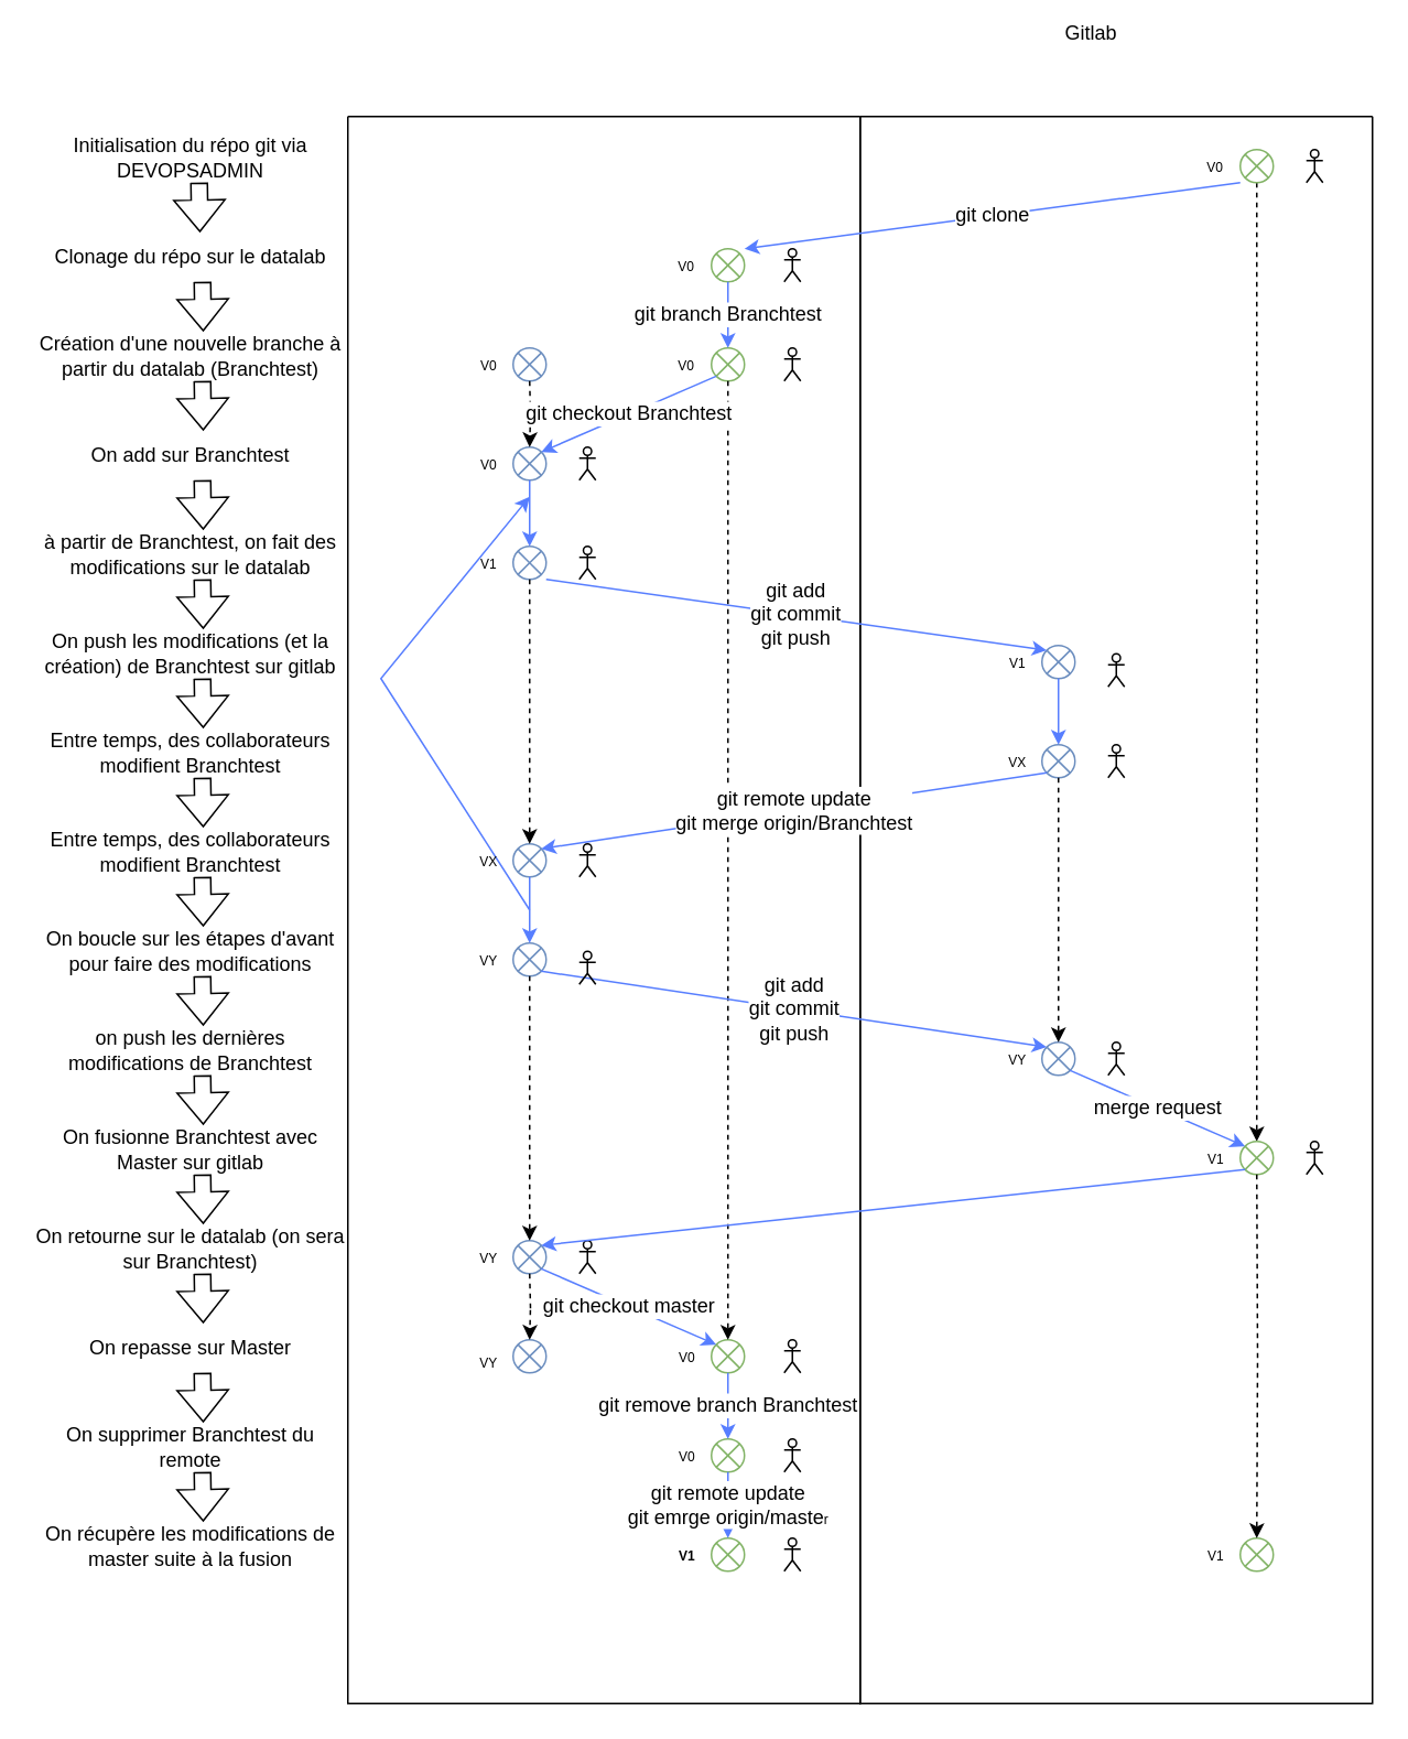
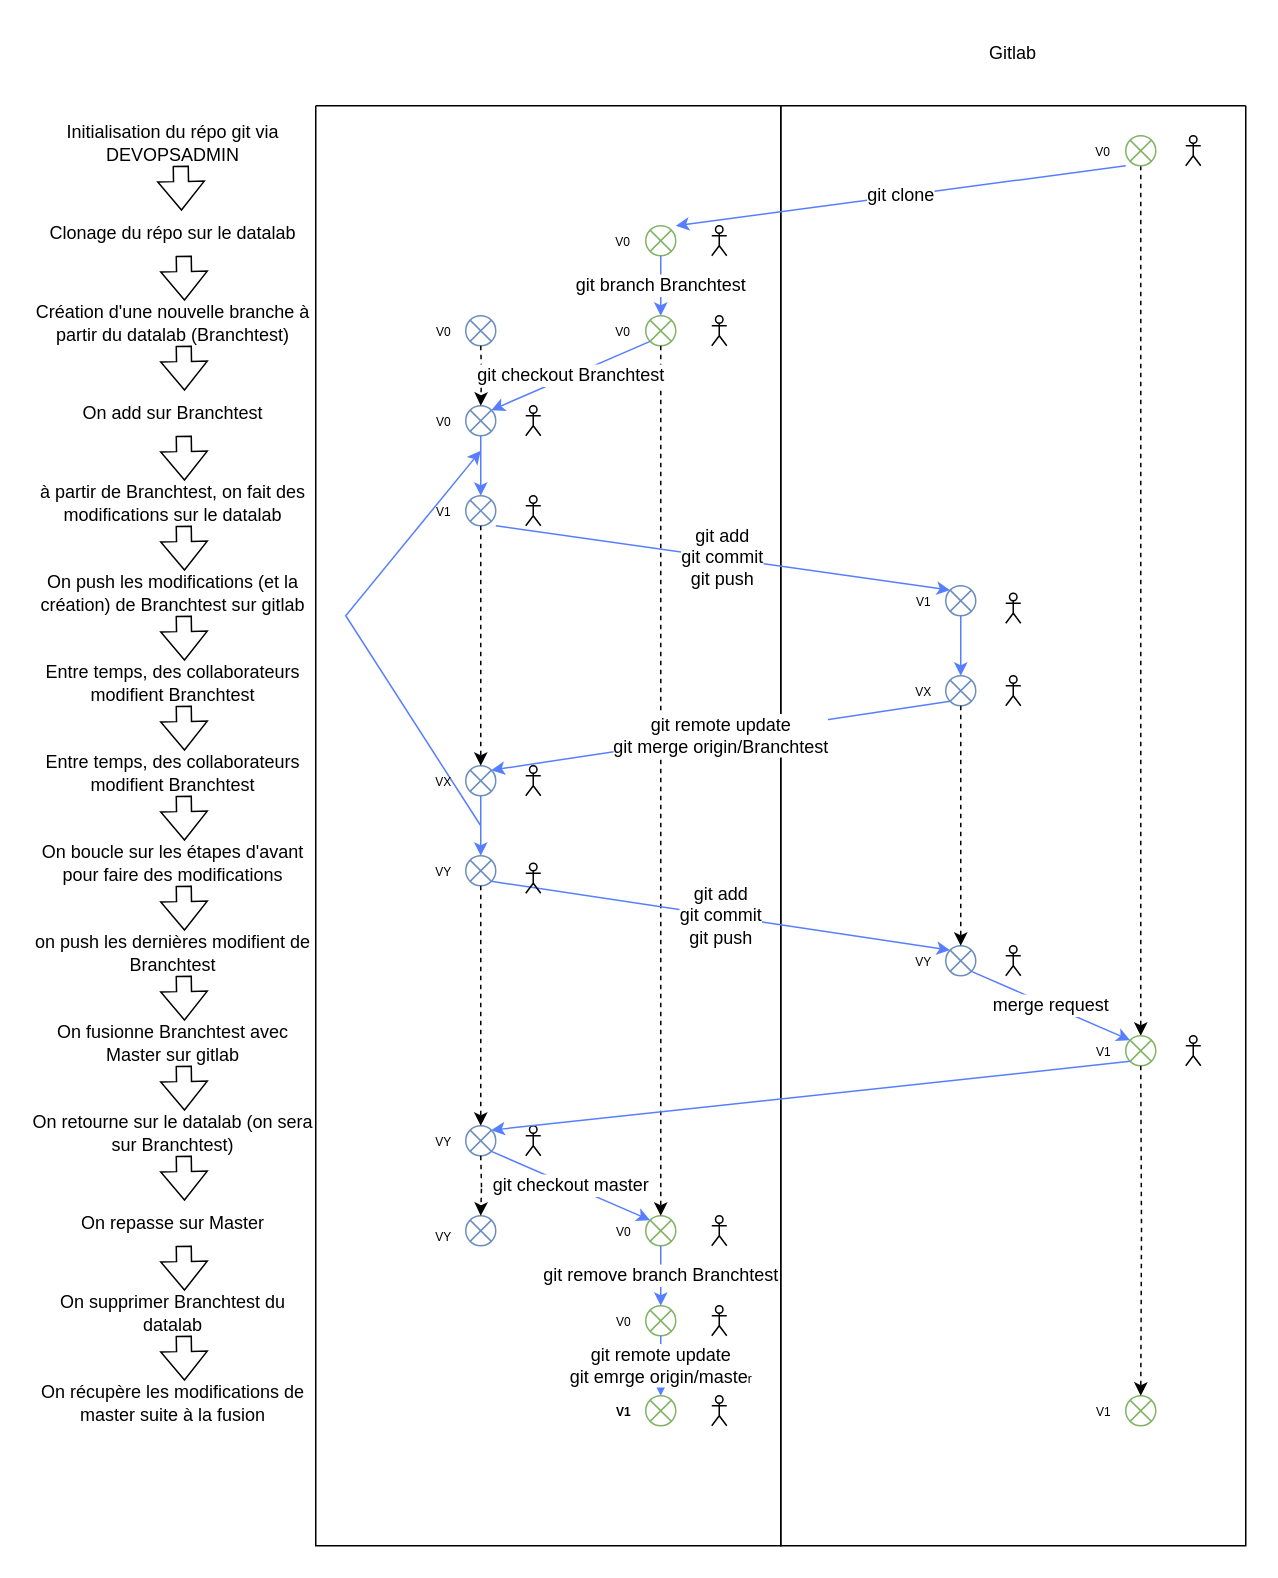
- <mxCell id="63" value="Gitlab" style="text;html=1;strokeColor=none;fillColor=none;align=center;verticalAlign=middle;whiteSpace=wrap;rounded=0;" parent="1" vertex="1"><mxGeometry x="600" y="5" width="120" height="30" as="geometry" /></mxCell>
+ <mxCell id="63" value="Gitlab" style="text;html=1;strokeColor=none;fillColor=none;align=center;verticalAlign=middle;whiteSpace=wrap;rounded=0;" parent="1" vertex="1"><mxGeometry x="615" y="20" width="120" height="30" as="geometry" /></mxCell>
- <mxCell id="102" value="on push les dernières modifications de Branchtest" style="text;html=1;strokeColor=none;fillColor=none;align=center;verticalAlign=middle;whiteSpace=wrap;rounded=0;" vertex="1" parent="1"><mxGeometry y="620" width="190" height="30" as="geometry" x="20" /></mxCell>
+ <mxCell id="102" value="on push les dernières modifient de Branchtest" style="text;html=1;strokeColor=none;fillColor=none;align=center;verticalAlign=middle;whiteSpace=wrap;rounded=0;" vertex="1" parent="1"><mxGeometry y="620" width="190" height="30" as="geometry" x="20" /></mxCell>
- <mxCell id="106" value="On supprimer Branchtest du remote" style="text;html=1;strokeColor=none;fillColor=none;align=center;verticalAlign=middle;whiteSpace=wrap;rounded=0;" vertex="1" parent="1"><mxGeometry y="860" width="190" height="30" as="geometry" x="20" /></mxCell>
+ <mxCell id="106" value="On supprimer Branchtest du datalab" style="text;html=1;strokeColor=none;fillColor=none;align=center;verticalAlign=middle;whiteSpace=wrap;rounded=0;" vertex="1" parent="1"><mxGeometry y="860" width="190" height="30" as="geometry" x="20" /></mxCell>
